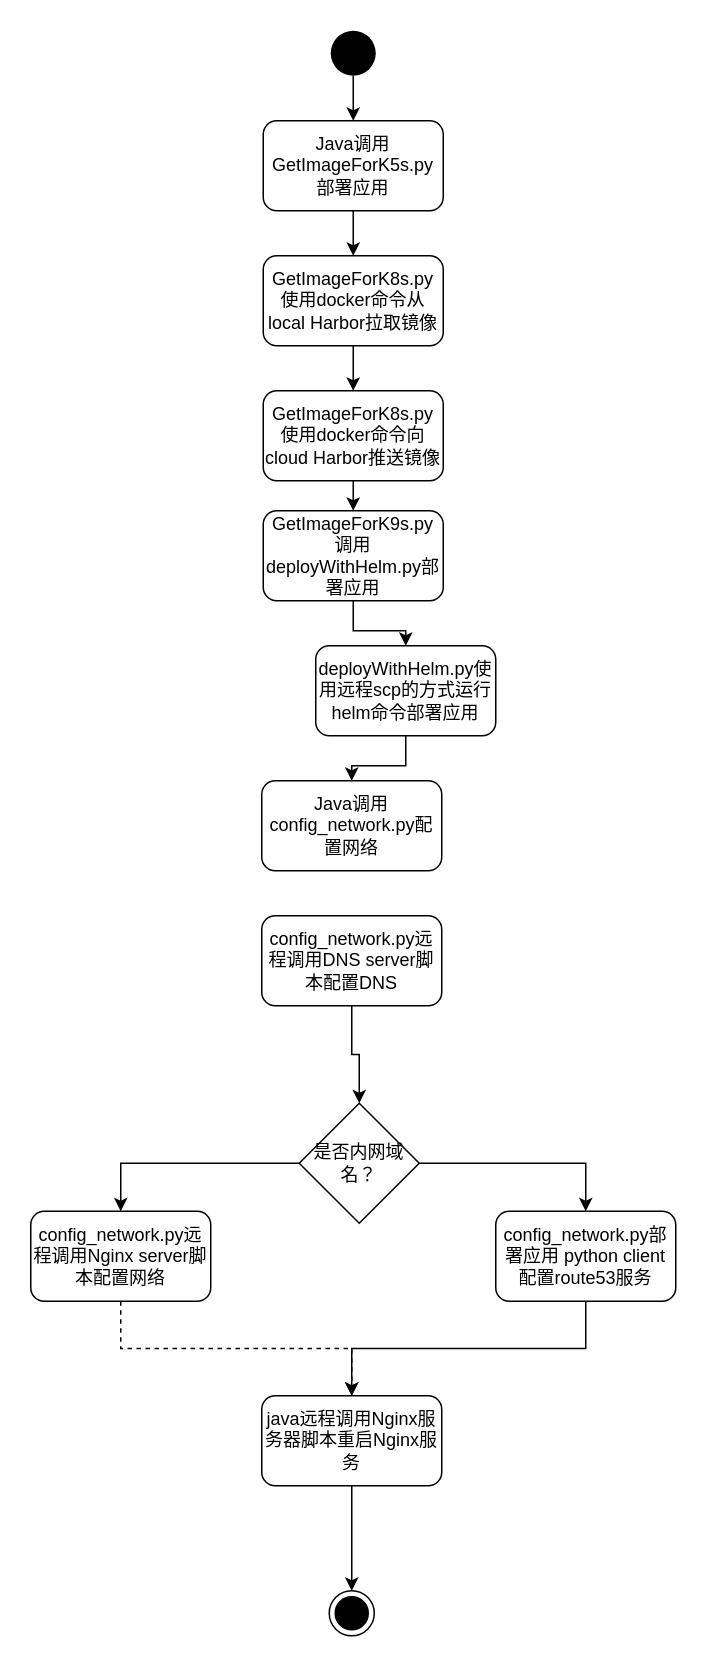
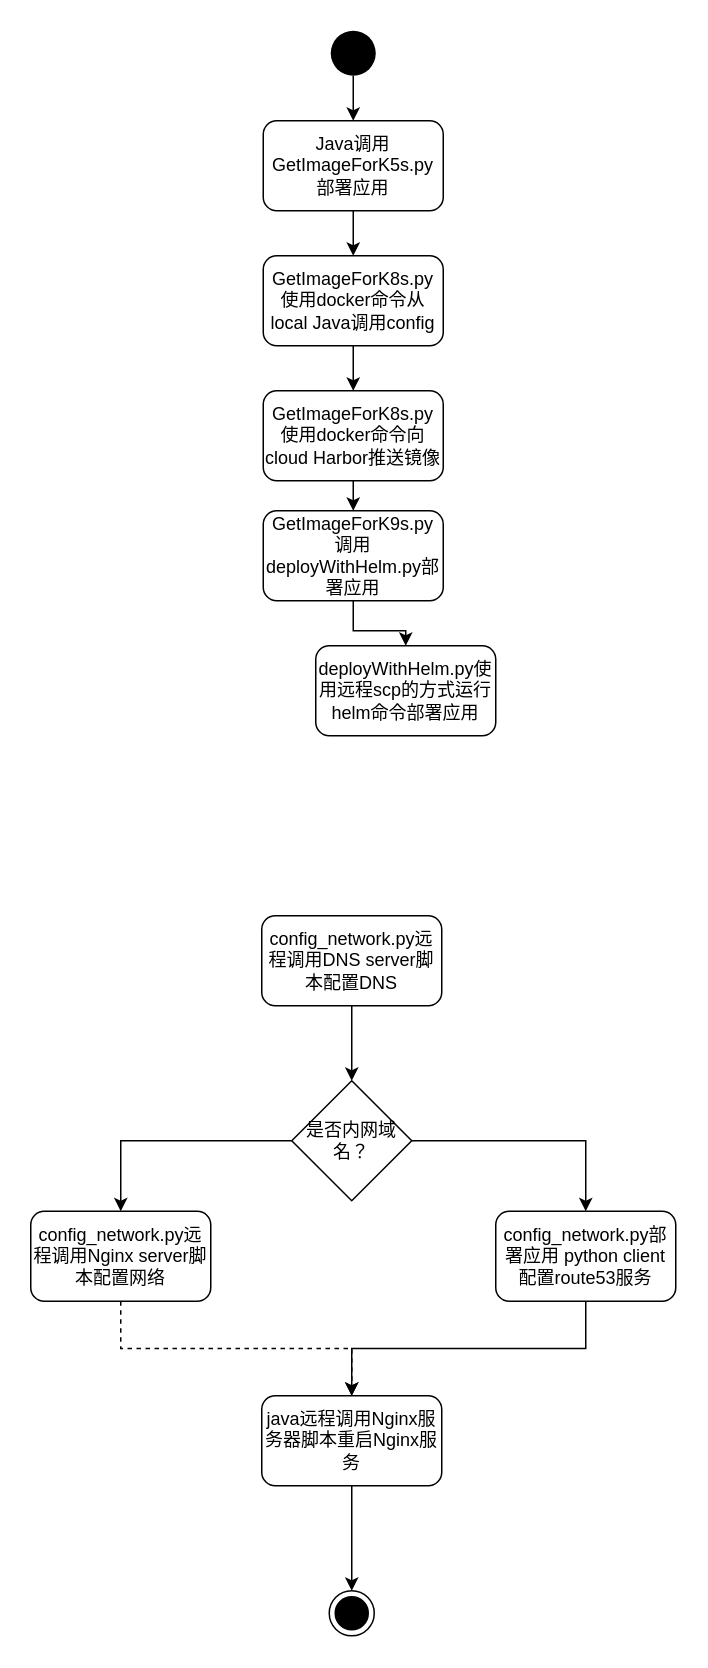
- <mxCell id="8" value="GetImageForK8s.py使用docker命令从local Harbor拉取镜像" style="rounded=1;whiteSpace=wrap;html=1;" vertex="1" parent="1"><mxGeometry x="175" y="170" width="120" height="60" as="geometry" /></mxCell>
+ <mxCell id="8" value="GetImageForK8s.py使用docker命令从local Java调用config" style="rounded=1;whiteSpace=wrap;html=1;" vertex="1" parent="1"><mxGeometry x="175" y="170" width="120" height="60" as="geometry" /></mxCell>
- <mxCell id="23" style="edgeStyle=orthogonalEdgeStyle;rounded=0;orthogonalLoop=1;jettySize=auto;html=1;exitX=0.5;exitY=1;exitDx=0;exitDy=0;entryX=0.5;entryY=0;entryDx=0;entryDy=0;" edge="1" parent="1" source="24" target="13"><mxGeometry relative="1" as="geometry" /></mxCell>
- <mxCell id="13" value="Java调用config_network.py配置网络" style="rounded=1;whiteSpace=wrap;html=1;" vertex="1" parent="1"><mxGeometry x="174" y="520" width="120" height="60" as="geometry" /></mxCell>
- <mxCell id="18" value="是否内网域名？" style="rhombus;whiteSpace=wrap;html=1;" vertex="1" parent="1"><mxGeometry x="199" y="735" width="80" height="80" as="geometry" /></mxCell>
+ <mxCell id="18" value="是否内网域名？" style="rhombus;whiteSpace=wrap;html=1;" vertex="1" parent="1"><mxGeometry x="194" y="720" width="80" height="80" as="geometry" /></mxCell>
